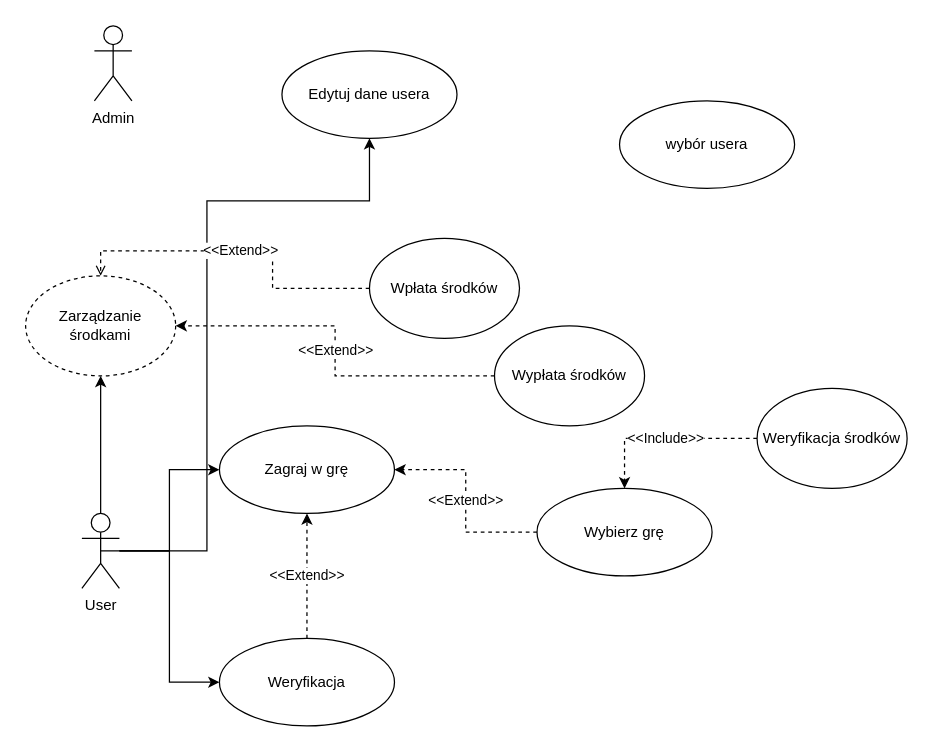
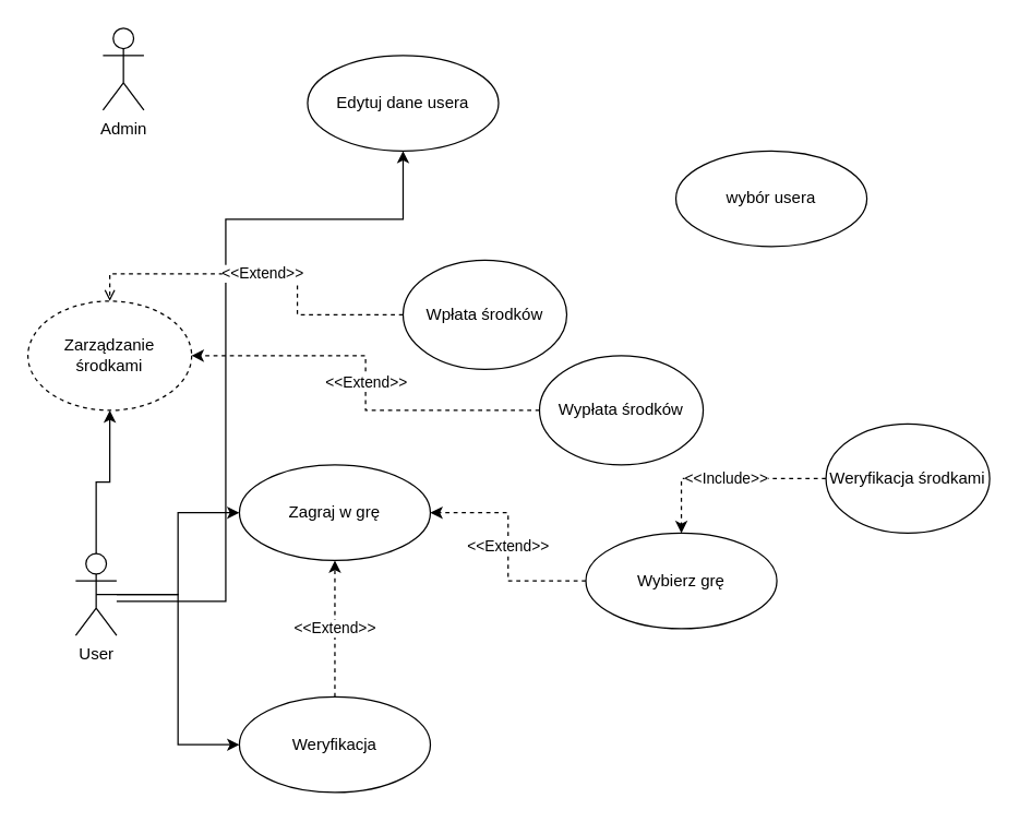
- <mxCell id="11" value="wybór usera" style="ellipse;whiteSpace=wrap;html=1;" vertex="1" parent="1"><mxGeometry x="495" y="80" width="140" height="70" as="geometry" /></mxCell>
+ <mxCell id="11" value="wybór usera" style="ellipse;whiteSpace=wrap;html=1;" vertex="1" parent="1"><mxGeometry x="495" y="110" width="140" height="70" as="geometry" /></mxCell>
- <mxCell id="21" value="Weryfikacja środków" style="ellipse;whiteSpace=wrap;html=1;" vertex="1" parent="1"><mxGeometry x="605" y="310" width="120" height="80" as="geometry" /></mxCell>
+ <mxCell id="21" value="Weryfikacja środkami" style="ellipse;whiteSpace=wrap;html=1;" vertex="1" parent="1"><mxGeometry x="605" y="310" width="120" height="80" as="geometry" /></mxCell>
- <mxCell id="7" value="User&lt;div&gt;&lt;br&gt;&lt;/div&gt;" style="shape=umlActor;verticalLabelPosition=bottom;verticalAlign=top;html=1;" vertex="1" parent="1"><mxGeometry x="65" y="410" width="30" height="60" as="geometry" /></mxCell>
+ <mxCell id="7" value="User&lt;div&gt;&lt;br&gt;&lt;/div&gt;" style="shape=umlActor;verticalLabelPosition=bottom;verticalAlign=top;html=1;" vertex="1" parent="1"><mxGeometry x="55" y="405" width="30" height="60" as="geometry" /></mxCell>
